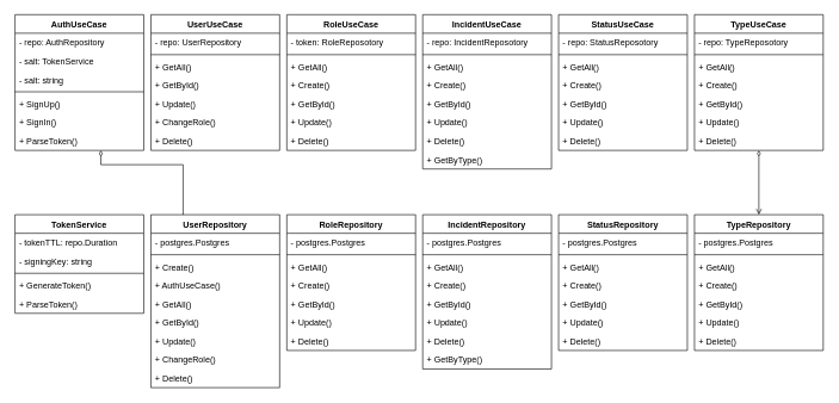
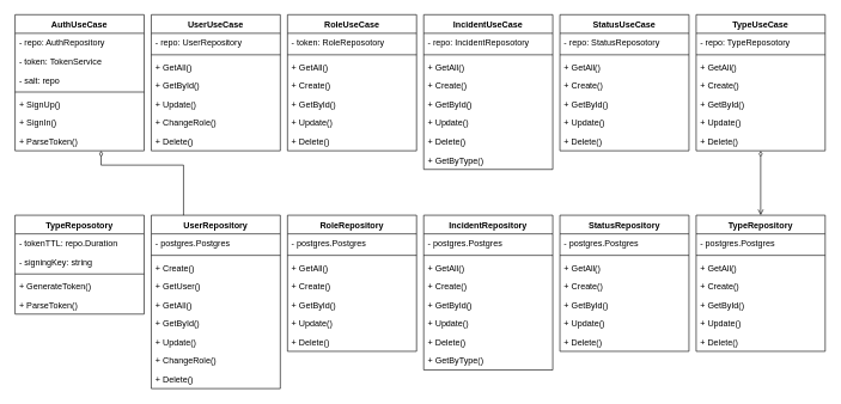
- <mxCell id="4" value="- salt: TokenService" style="text;strokeColor=none;fillColor=none;align=left;verticalAlign=top;spacingLeft=4;spacingRight=4;overflow=hidden;rotatable=0;points=[[0,0.5],[1,0.5]];portConstraint=eastwest;" parent="2" vertex="1"><mxGeometry y="52" width="180" height="26" as="geometry" /></mxCell>
+ <mxCell id="4" value="- token: TokenService" style="text;strokeColor=none;fillColor=none;align=left;verticalAlign=top;spacingLeft=4;spacingRight=4;overflow=hidden;rotatable=0;points=[[0,0.5],[1,0.5]];portConstraint=eastwest;" parent="2" vertex="1"><mxGeometry y="52" width="180" height="26" as="geometry" /></mxCell>
- <mxCell id="5" value="- salt: string" style="text;strokeColor=none;fillColor=none;align=left;verticalAlign=top;spacingLeft=4;spacingRight=4;overflow=hidden;rotatable=0;points=[[0,0.5],[1,0.5]];portConstraint=eastwest;" parent="2" vertex="1"><mxGeometry y="78" width="180" height="26" as="geometry" /></mxCell>
+ <mxCell id="5" value="- salt: repo" style="text;strokeColor=none;fillColor=none;align=left;verticalAlign=top;spacingLeft=4;spacingRight=4;overflow=hidden;rotatable=0;points=[[0,0.5],[1,0.5]];portConstraint=eastwest;" parent="2" vertex="1"><mxGeometry y="78" width="180" height="26" as="geometry" /></mxCell>
- <mxCell id="95" value="TokenService" style="swimlane;fontStyle=1;align=center;verticalAlign=top;childLayout=stackLayout;horizontal=1;startSize=26;horizontalStack=0;resizeParent=1;resizeParentMax=0;resizeLast=0;collapsible=1;marginBottom=0;" parent="1" vertex="1"><mxGeometry x="20" y="300" width="180" height="138" as="geometry" /></mxCell>
+ <mxCell id="95" value="TypeReposotory" style="swimlane;fontStyle=1;align=center;verticalAlign=top;childLayout=stackLayout;horizontal=1;startSize=26;horizontalStack=0;resizeParent=1;resizeParentMax=0;resizeLast=0;collapsible=1;marginBottom=0;" parent="1" vertex="1"><mxGeometry x="20" y="300" width="180" height="138" as="geometry" /></mxCell>
- <mxCell id="48" value="+ AuthUseCase()" style="text;strokeColor=none;fillColor=none;align=left;verticalAlign=top;spacingLeft=4;spacingRight=4;overflow=hidden;rotatable=0;points=[[0,0.5],[1,0.5]];portConstraint=eastwest;" parent="44" vertex="1"><mxGeometry y="86" width="180" height="26" as="geometry" /></mxCell>
+ <mxCell id="48" value="+ GetUser()" style="text;strokeColor=none;fillColor=none;align=left;verticalAlign=top;spacingLeft=4;spacingRight=4;overflow=hidden;rotatable=0;points=[[0,0.5],[1,0.5]];portConstraint=eastwest;" parent="44" vertex="1"><mxGeometry y="86" width="180" height="26" as="geometry" /></mxCell>
